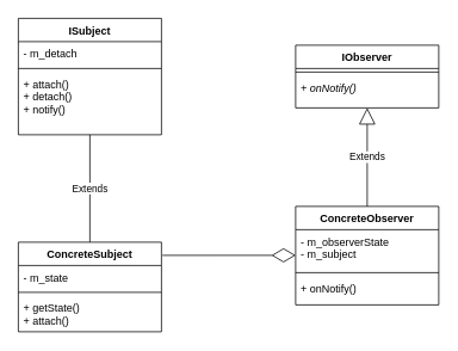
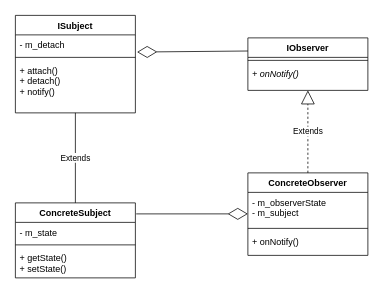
+ <mxCell id="9" value="" style="endArrow=diamondThin;endFill=0;endSize=24;html=1;rounded=0;entryX=1.014;entryY=0.881;entryDx=0;entryDy=0;entryPerimeter=0;exitX=0;exitY=0.25;exitDx=0;exitDy=0;" edge="1" parent="1" source="6" target="3"><mxGeometry width="160" relative="1" as="geometry"><mxPoint x="320" y="70" as="sourcePoint" /><mxPoint x="190" y="70" as="targetPoint" /></mxGeometry></mxCell>
- <mxCell id="19" value="Extends" style="endArrow=block;endSize=16;endFill=0;html=1;rounded=0;" edge="1" parent="1" source="15" target="6"><mxGeometry width="160" relative="1" as="geometry"><mxPoint x="110" y="250" as="sourcePoint" /><mxPoint x="110" y="160" as="targetPoint" /></mxGeometry></mxCell>
+ <mxCell id="19" value="Extends" style="endArrow=block;endSize=16;endFill=0;html=1;rounded=0;dashed=1;" edge="1" parent="1" source="15" target="6"><mxGeometry width="160" relative="1" as="geometry"><mxPoint x="110" y="250" as="sourcePoint" /><mxPoint x="110" y="160" as="targetPoint" /></mxGeometry></mxCell>
- <mxCell id="13" value="+ getState()&#10;+ attach()" style="text;strokeColor=none;fillColor=none;align=left;verticalAlign=top;spacingLeft=4;spacingRight=4;overflow=hidden;rotatable=0;points=[[0,0.5],[1,0.5]];portConstraint=eastwest;" vertex="1" parent="10"><mxGeometry y="60" width="160" height="40" as="geometry" /></mxCell>
+ <mxCell id="13" value="+ getState()&#10;+ setState()" style="text;strokeColor=none;fillColor=none;align=left;verticalAlign=top;spacingLeft=4;spacingRight=4;overflow=hidden;rotatable=0;points=[[0,0.5],[1,0.5]];portConstraint=eastwest;" vertex="1" parent="10"><mxGeometry y="60" width="160" height="40" as="geometry" /></mxCell>
